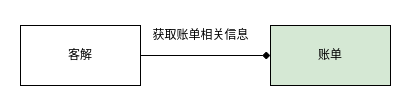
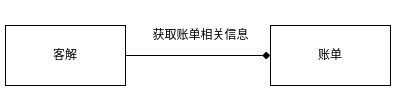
- <mxCell id="3" value="客解" style="rounded=0;whiteSpace=wrap;html=1;" vertex="1" parent="1"><mxGeometry x="20" y="25" width="120" height="60" as="geometry" /></mxCell>
+ <mxCell id="3" value="客解" style="rounded=0;whiteSpace=wrap;html=1;" vertex="1" parent="1"><mxGeometry x="5" y="25" width="120" height="60" as="geometry" /></mxCell>
- <mxCell id="4" value="账单" style="rounded=0;whiteSpace=wrap;html=1;fillColor=#d5e8d4;" vertex="1" parent="1"><mxGeometry x="270" y="25" width="120" height="60" as="geometry" /></mxCell>
+ <mxCell id="4" value="账单" style="rounded=0;whiteSpace=wrap;html=1;" vertex="1" parent="1"><mxGeometry x="270" y="25" width="120" height="60" as="geometry" /></mxCell>
